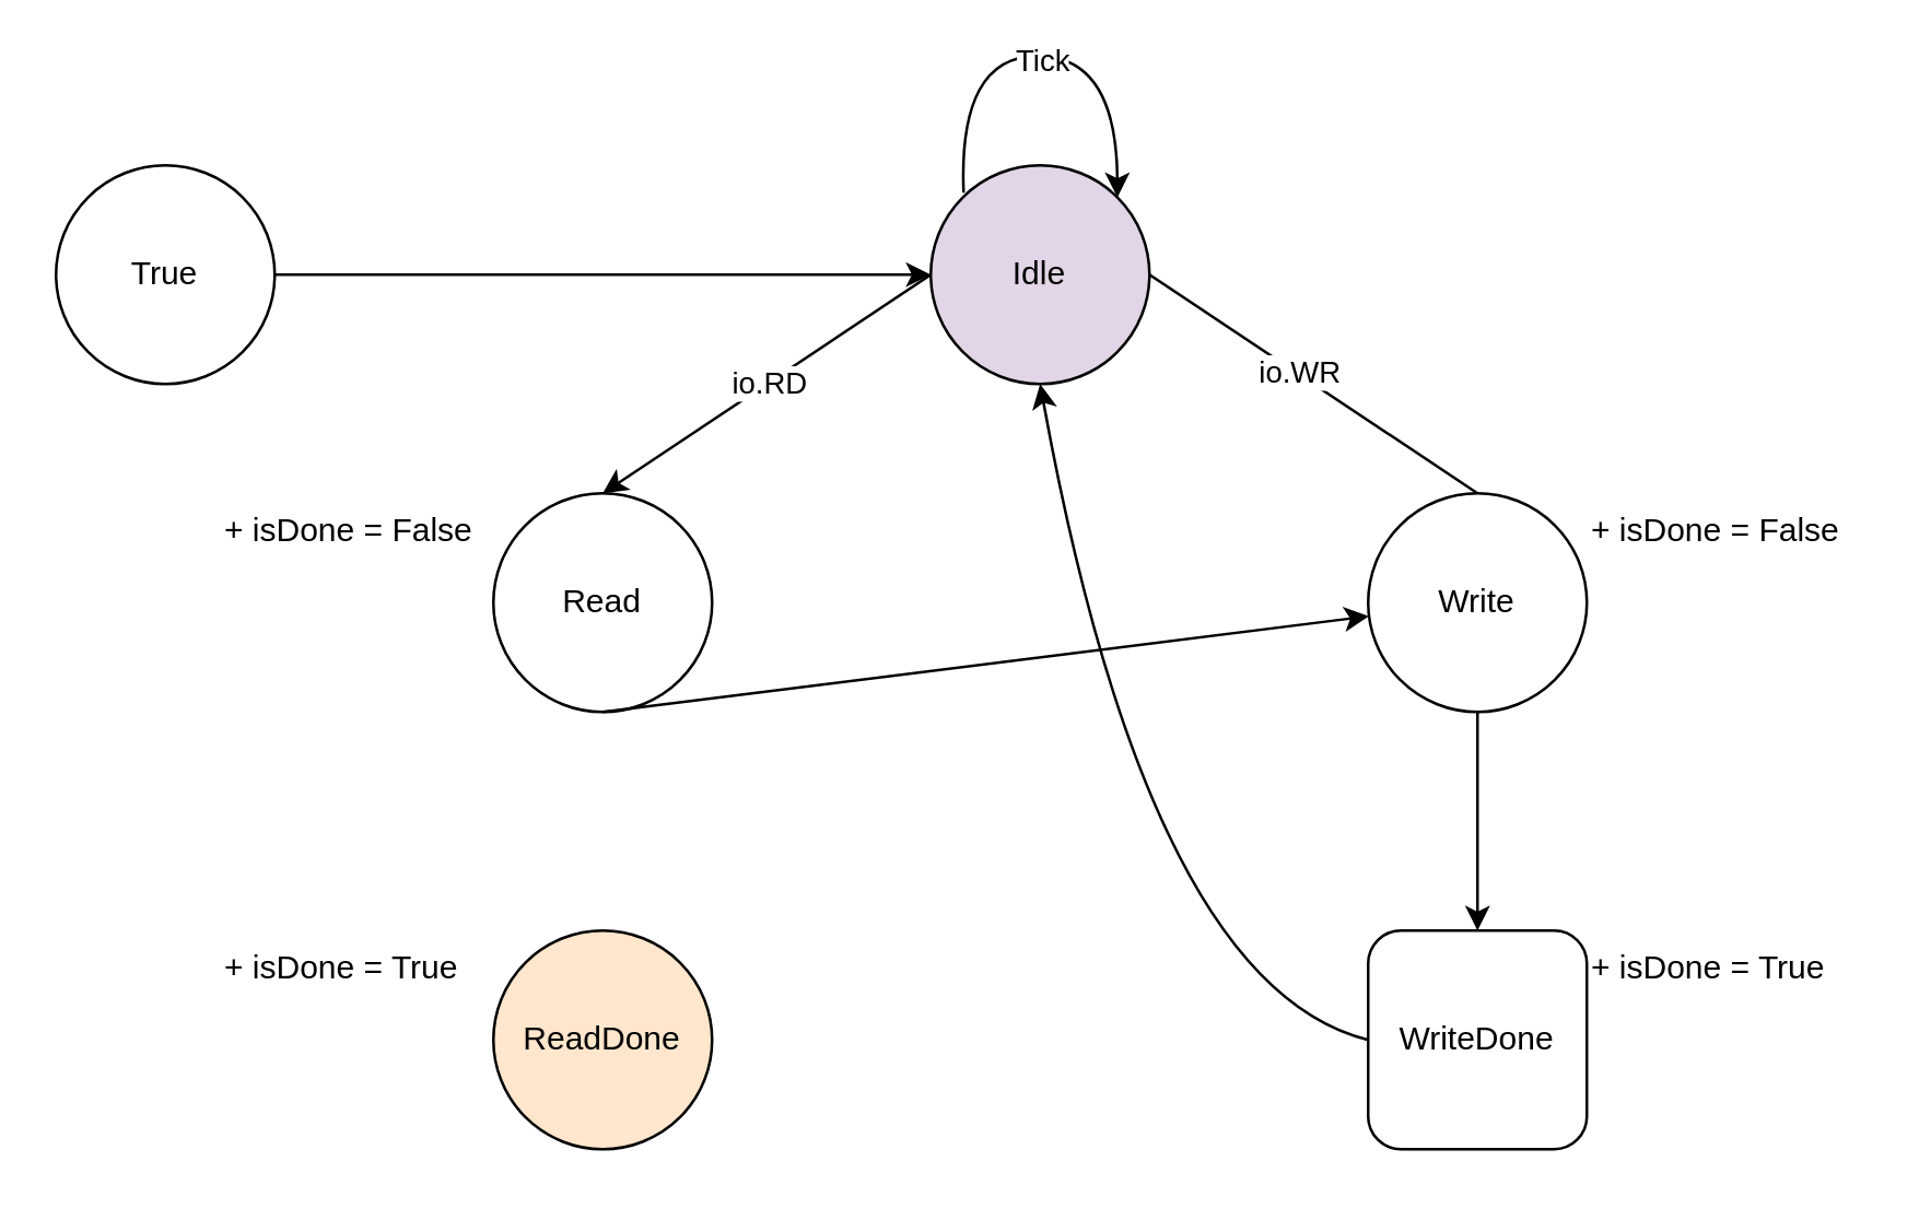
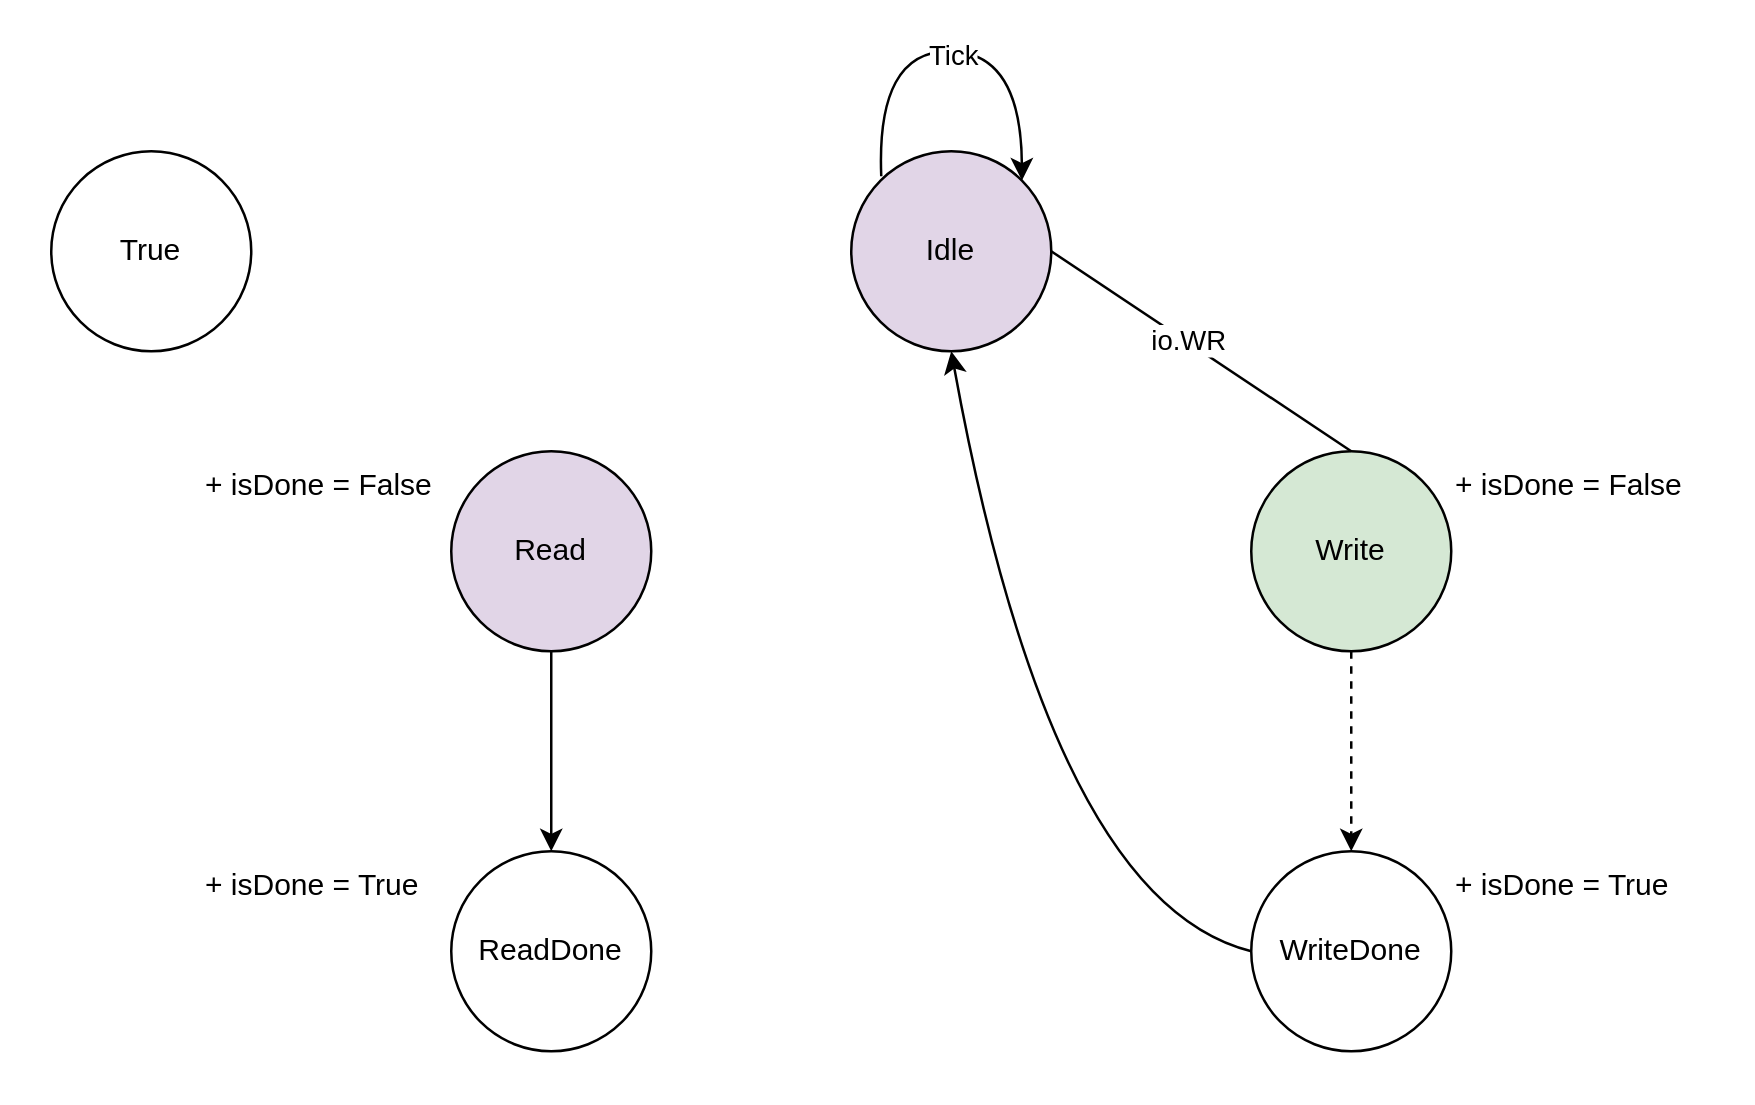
- <mxCell id="15" value="" style="endArrow=classic;html=1;exitX=1;exitY=0.5;exitDx=0;exitDy=0;entryX=0;entryY=0.5;entryDx=0;entryDy=0;" edge="1" parent="1" source="2" target="3"><mxGeometry width="50" height="50" relative="1" as="geometry"><mxPoint x="60" y="230" as="sourcePoint" /><mxPoint x="110" y="180" as="targetPoint" /></mxGeometry></mxCell>
- <mxCell id="13" value="" style="endArrow=classic;html=1;exitX=0;exitY=0.5;exitDx=0;exitDy=0;entryX=0.5;entryY=0;entryDx=0;entryDy=0;" edge="1" parent="1" source="3" target="4"><mxGeometry width="50" height="50" relative="1" as="geometry"><mxPoint x="0" y="340" as="sourcePoint" /><mxPoint x="50" y="290" as="targetPoint" /></mxGeometry></mxCell>
- <mxCell id="14" value="io.RD" style="edgeLabel;html=1;align=center;verticalAlign=middle;resizable=0;points=[];" vertex="1" connectable="0" parent="13"><mxGeometry relative="1" as="geometry"><mxPoint as="offset" /></mxGeometry></mxCell>
- <mxCell id="4" value="Read" style="ellipse;whiteSpace=wrap;html=1;aspect=fixed;" vertex="1" parent="1"><mxGeometry x="180" y="180" width="80" height="80" as="geometry" /></mxCell>
+ <mxCell id="4" value="Read" style="ellipse;whiteSpace=wrap;html=1;aspect=fixed;fillColor=#e1d5e7;" vertex="1" parent="1"><mxGeometry x="180" y="180" width="80" height="80" as="geometry" /></mxCell>
- <mxCell id="6" value="Write" style="ellipse;whiteSpace=wrap;html=1;aspect=fixed;" vertex="1" parent="1"><mxGeometry x="500" y="180" width="80" height="80" as="geometry" /></mxCell>
+ <mxCell id="6" value="Write" style="ellipse;whiteSpace=wrap;html=1;aspect=fixed;fillColor=#d5e8d4;" vertex="1" parent="1"><mxGeometry x="500" y="180" width="80" height="80" as="geometry" /></mxCell>
- <mxCell id="10" value="" style="endArrow=classic;html=1;exitX=0.5;exitY=1;exitDx=0;exitDy=0;" edge="1" parent="1" source="4" target="6"><mxGeometry width="50" height="50" relative="1" as="geometry"><mxPoint x="130" y="330" as="sourcePoint" /><mxPoint x="180" y="280" as="targetPoint" /></mxGeometry></mxCell>
+ <mxCell id="10" value="" style="endArrow=classic;html=1;entryX=0.5;entryY=0;entryDx=0;entryDy=0;exitX=0.5;exitY=1;exitDx=0;exitDy=0;" edge="1" parent="1" source="4" target="5"><mxGeometry width="50" height="50" relative="1" as="geometry"><mxPoint x="130" y="330" as="sourcePoint" /><mxPoint x="180" y="280" as="targetPoint" /></mxGeometry></mxCell>
- <mxCell id="9" value="" style="endArrow=classic;html=1;exitX=0.5;exitY=1;exitDx=0;exitDy=0;entryX=0.5;entryY=0;entryDx=0;entryDy=0;" edge="1" parent="1" source="6" target="7"><mxGeometry width="50" height="50" relative="1" as="geometry"><mxPoint x="660" y="320" as="sourcePoint" /><mxPoint x="710" y="270" as="targetPoint" /></mxGeometry></mxCell>
+ <mxCell id="9" value="" style="endArrow=classic;html=1;exitX=0.5;exitY=1;exitDx=0;exitDy=0;entryX=0.5;entryY=0;entryDx=0;entryDy=0;dashed=1;" edge="1" parent="1" source="6" target="7"><mxGeometry width="50" height="50" relative="1" as="geometry"><mxPoint x="660" y="320" as="sourcePoint" /><mxPoint x="710" y="270" as="targetPoint" /></mxGeometry></mxCell>
- <mxCell id="5" value="ReadDone" style="ellipse;whiteSpace=wrap;html=1;aspect=fixed;fillColor=#ffe6cc;" vertex="1" parent="1"><mxGeometry x="180" y="340" width="80" height="80" as="geometry" /></mxCell>
+ <mxCell id="5" value="ReadDone" style="ellipse;whiteSpace=wrap;html=1;aspect=fixed;" vertex="1" parent="1"><mxGeometry x="180" y="340" width="80" height="80" as="geometry" /></mxCell>
- <mxCell id="7" value="WriteDone" style="whiteSpace=wrap;html=1;aspect=fixed;rounded=1;" vertex="1" parent="1"><mxGeometry x="500" y="340" width="80" height="80" as="geometry" /></mxCell>
+ <mxCell id="7" value="WriteDone" style="ellipse;whiteSpace=wrap;html=1;aspect=fixed;" vertex="1" parent="1"><mxGeometry x="500" y="340" width="80" height="80" as="geometry" /></mxCell>
